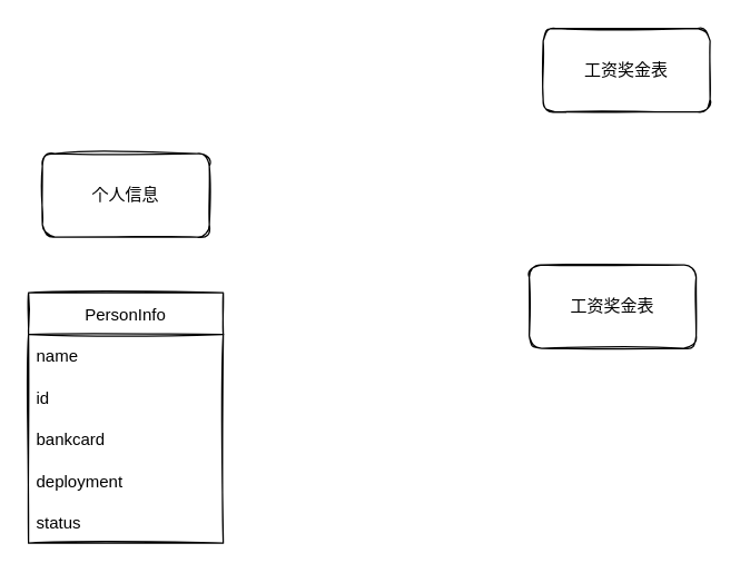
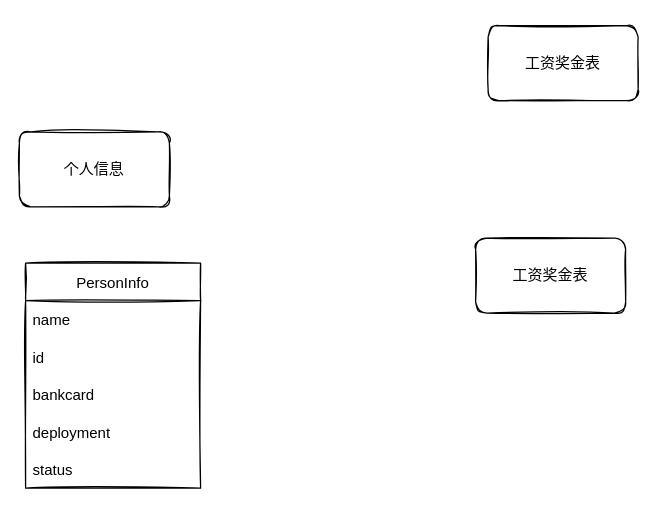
- <mxCell id="2" value="个人信息" style="rounded=1;whiteSpace=wrap;html=1;sketch=1;" vertex="1" parent="1"><mxGeometry x="30" y="110" width="120" height="60" as="geometry" /></mxCell>
+ <mxCell id="2" value="个人信息" style="rounded=1;whiteSpace=wrap;html=1;sketch=1;" vertex="1" parent="1"><mxGeometry x="15" y="105" width="120" height="60" as="geometry" /></mxCell>
